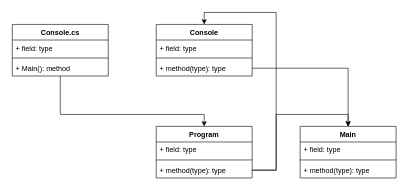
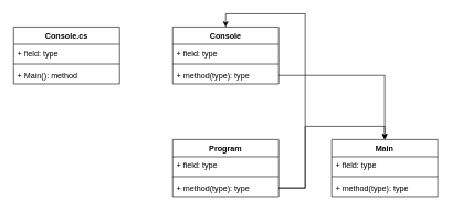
- <mxCell id="18" style="edgeStyle=orthogonalEdgeStyle;rounded=0;orthogonalLoop=1;jettySize=auto;html=1;entryX=0.5;entryY=0;entryDx=0;entryDy=0;" edge="1" parent="1" source="5" target="6"><mxGeometry relative="1" as="geometry"><Array as="points"><mxPoint x="100" y="190" /><mxPoint x="340" y="190" /></Array></mxGeometry></mxCell>
